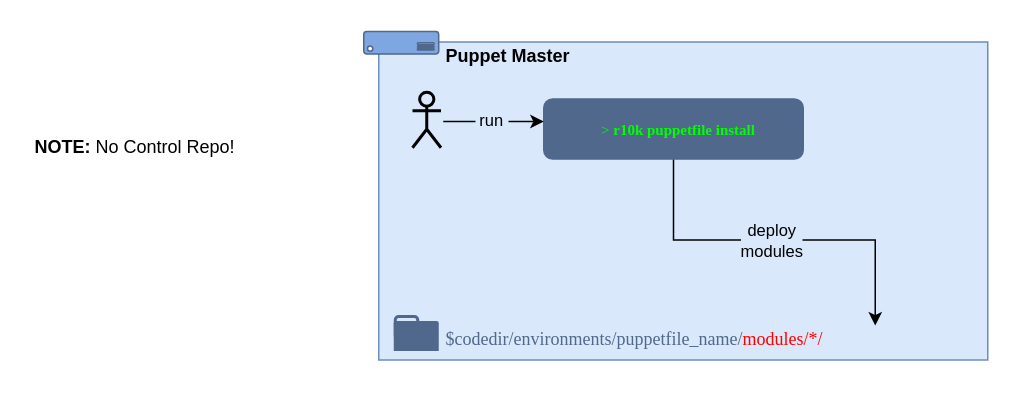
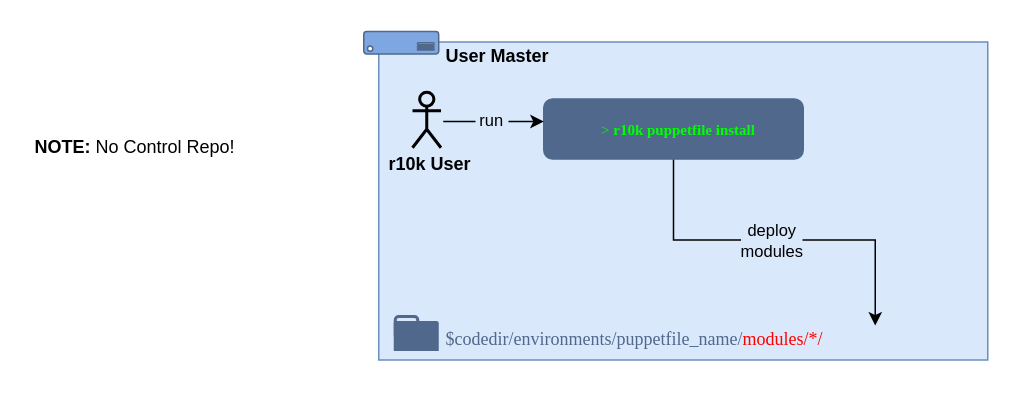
- <mxCell id="10" value="&lt;b&gt;Puppet Master&lt;/b&gt;&lt;br&gt;" style="text;html=1;resizable=1;points=[];autosize=1;align=left;verticalAlign=top;spacingTop=0;fontFamily=Helvetica;movable=1;rotatable=1;deletable=1;editable=1;connectable=1;" vertex="1" parent="1"><mxGeometry x="295" y="23" width="93" height="18" as="geometry" /></mxCell>
+ <mxCell id="10" value="&lt;b&gt;User Master&lt;/b&gt;&lt;br&gt;" style="text;html=1;resizable=1;points=[];autosize=1;align=left;verticalAlign=top;spacingTop=0;fontFamily=Helvetica;movable=1;rotatable=1;deletable=1;editable=1;connectable=1;" vertex="1" parent="1"><mxGeometry x="295" y="23" width="93" height="18" as="geometry" /></mxCell>
+ <mxCell id="16" value="r10k User&lt;br&gt;" style="text;html=1;resizable=1;points=[];autosize=1;align=left;verticalAlign=top;spacingTop=-4;fontStyle=1;movable=0;rotatable=0;deletable=0;editable=0;connectable=0;fontColor=#000000;" vertex="1" parent="15"><mxGeometry width="62" height="14" as="geometry" /></mxCell>
